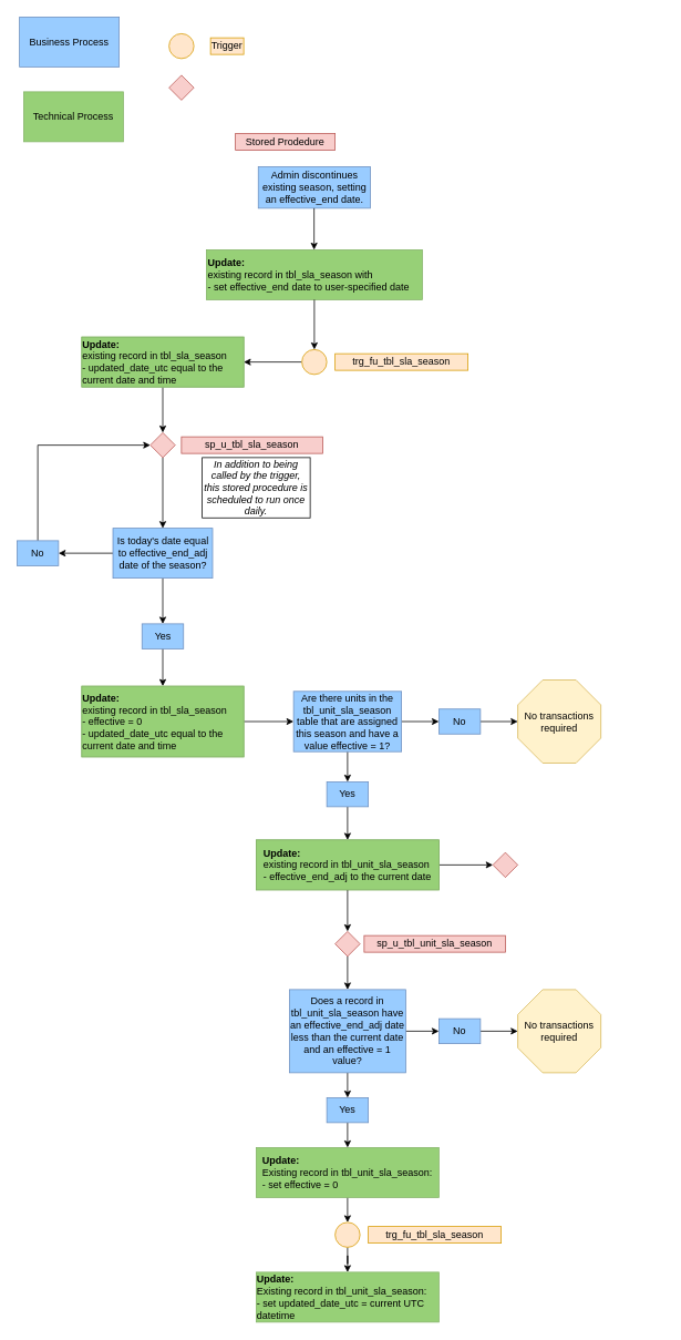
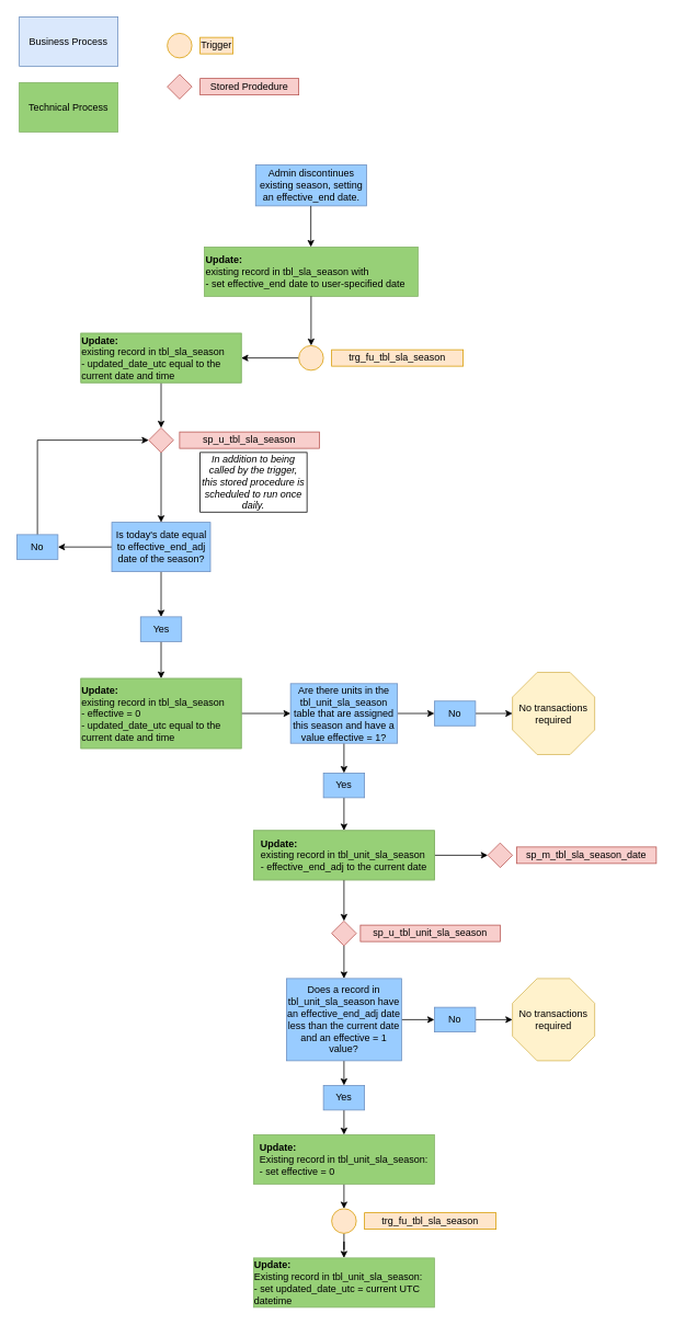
- <mxCell id="6" value="Business Process" style="rounded=0;whiteSpace=wrap;html=1;strokeColor=#6c8ebf;fillColor=#99CCFF;" parent="1" vertex="1"><mxGeometry x="23" y="20" width="120" height="60" as="geometry" /></mxCell>
+ <mxCell id="6" value="Business Process" style="rounded=0;whiteSpace=wrap;html=1;strokeColor=#6c8ebf;fillColor=#dae8fc;" parent="1" vertex="1"><mxGeometry x="23" y="20" width="120" height="60" as="geometry" /></mxCell>
- <mxCell id="9" value="Trigger" style="text;html=1;strokeColor=#d79b00;fillColor=#ffe6cc;align=center;verticalAlign=middle;whiteSpace=wrap;rounded=0;" parent="1" vertex="1"><mxGeometry x="253" y="45" width="40" height="20" as="geometry" /></mxCell>
+ <mxCell id="9" value="Trigger" style="text;html=1;strokeColor=#d79b00;fillColor=#ffe6cc;align=center;verticalAlign=middle;whiteSpace=wrap;rounded=0;" parent="1" vertex="1"><mxGeometry x="243" y="45" width="40" height="20" as="geometry" /></mxCell>
- <mxCell id="7" value="Technical Process" style="rounded=0;whiteSpace=wrap;html=1;strokeColor=#82b366;fillColor=#97D077;" parent="1" vertex="1"><mxGeometry x="28" y="110" width="120" height="60" as="geometry" /></mxCell>
+ <mxCell id="7" value="Technical Process" style="rounded=0;whiteSpace=wrap;html=1;strokeColor=#82b366;fillColor=#97D077;" parent="1" vertex="1"><mxGeometry x="23" y="100" width="120" height="60" as="geometry" /></mxCell>
- <mxCell id="11" value="Stored Prodedure" style="text;html=1;strokeColor=#b85450;fillColor=#f8cecc;align=center;verticalAlign=middle;whiteSpace=wrap;rounded=0;" parent="1" vertex="1"><mxGeometry x="283" y="160" width="120" height="20" as="geometry" /></mxCell>
+ <mxCell id="11" value="Stored Prodedure" style="text;html=1;strokeColor=#b85450;fillColor=#f8cecc;align=center;verticalAlign=middle;whiteSpace=wrap;rounded=0;" parent="1" vertex="1"><mxGeometry x="243" y="95" width="120" height="20" as="geometry" /></mxCell>
+ <mxCell id="31" value="sp_m_tbl_sla_season_date" style="text;html=1;strokeColor=#b85450;fillColor=#f8cecc;align=center;verticalAlign=middle;whiteSpace=wrap;rounded=0;" parent="1" vertex="1"><mxGeometry x="628" y="1030" width="170" height="20" as="geometry" /></mxCell>
